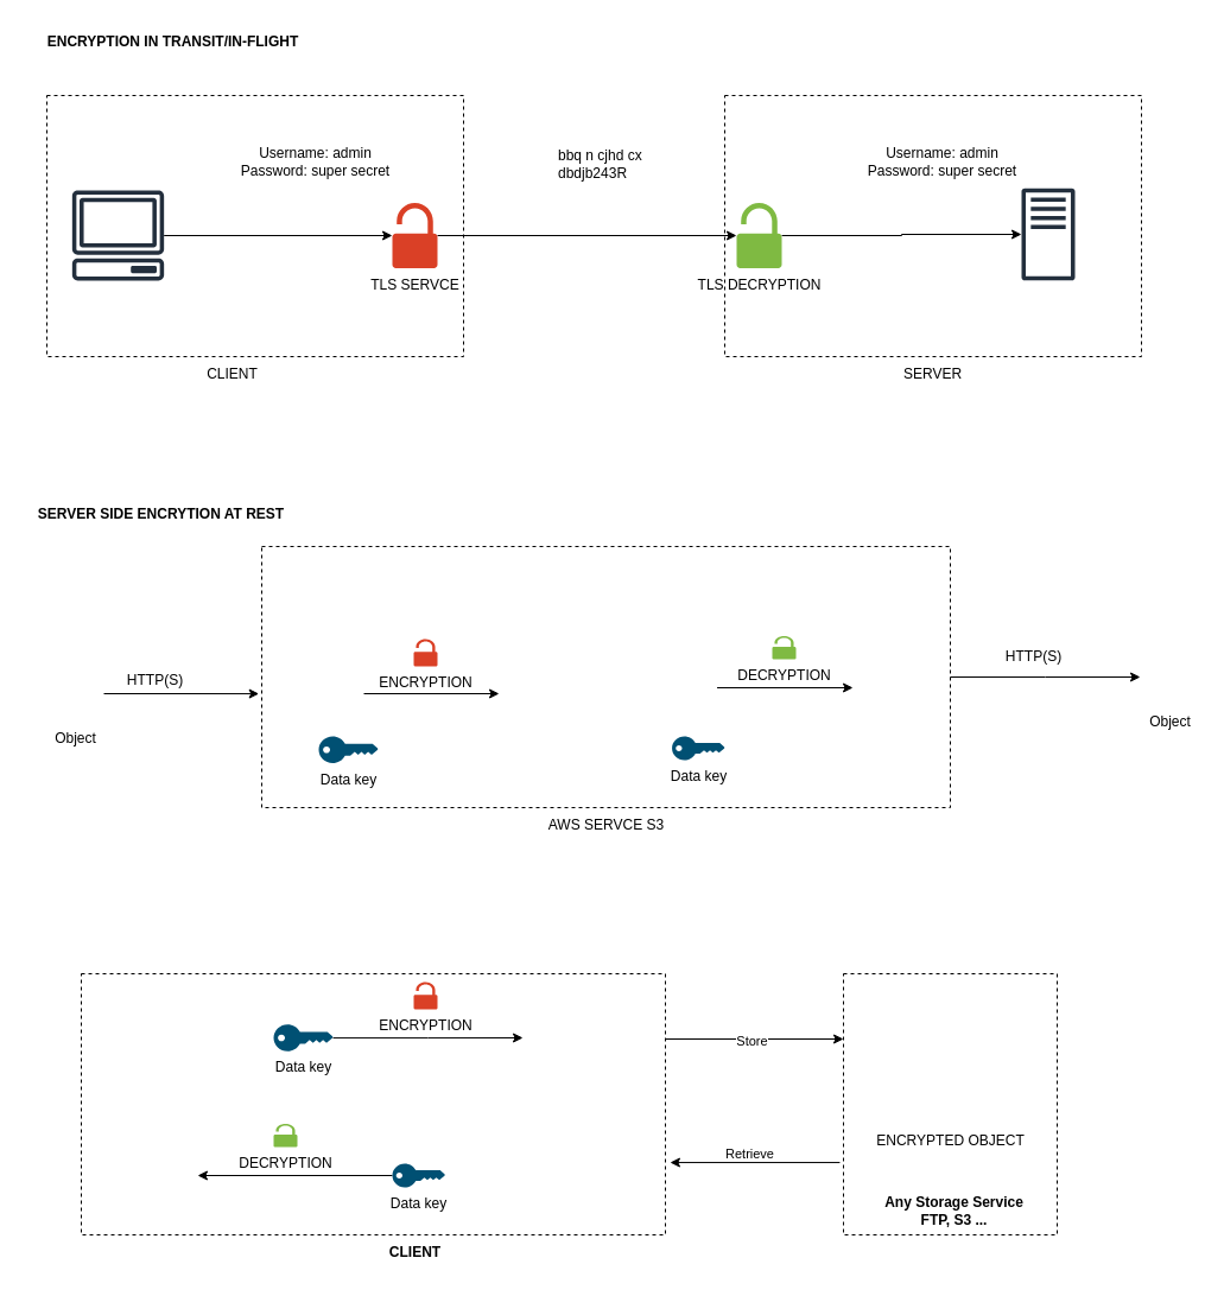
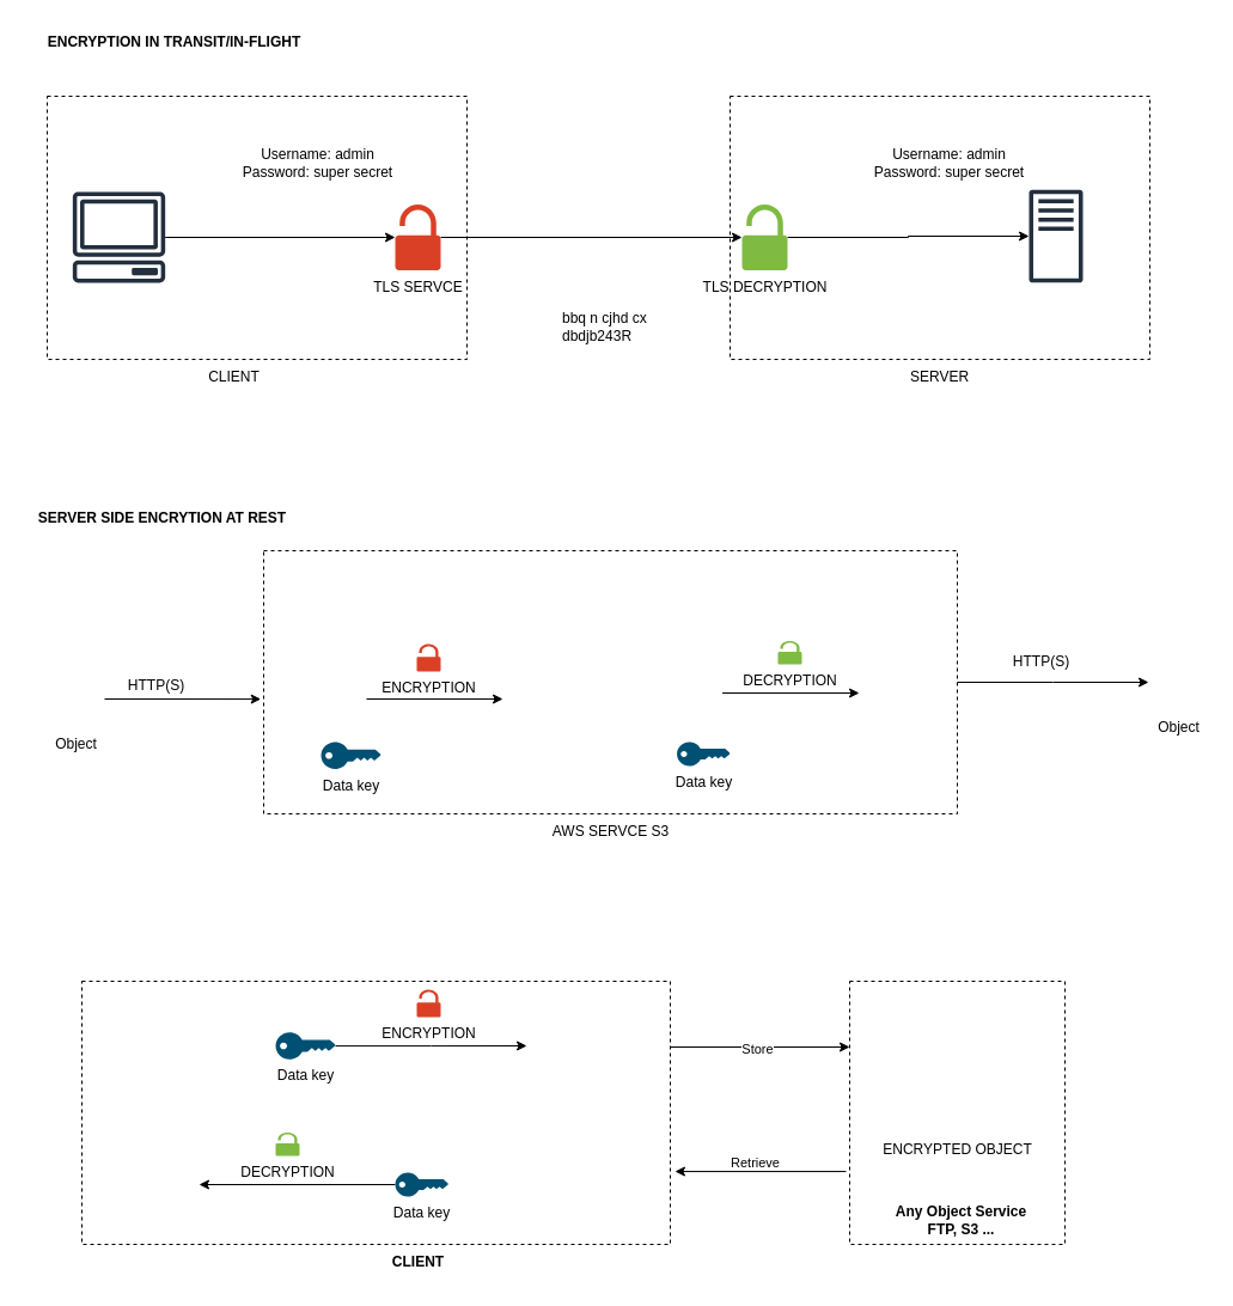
- <mxCell id="17" value="bbq n cjhd cx&lt;div&gt;dbdjb243R&lt;/div&gt;" style="text;html=1;align=left;verticalAlign=middle;resizable=0;points=[];autosize=1;strokeColor=none;fillColor=none;" vertex="1" parent="1"><mxGeometry x="468" y="118" width="90" height="40" as="geometry" /></mxCell>
+ <mxCell id="17" value="bbq n cjhd cx&lt;div&gt;dbdjb243R&lt;/div&gt;" style="text;html=1;align=left;verticalAlign=middle;resizable=0;points=[];autosize=1;strokeColor=none;fillColor=none;" vertex="1" parent="1"><mxGeometry x="468" y="253" width="90" height="40" as="geometry" /></mxCell>
- <mxCell id="57" value="Any Storage Service&lt;div&gt;FTP, S3 ...&lt;/div&gt;" style="text;html=1;align=center;verticalAlign=middle;resizable=0;points=[];autosize=1;strokeColor=none;fillColor=none;fontStyle=1" vertex="1" parent="1"><mxGeometry x="738" y="1000" width="130" height="40" as="geometry" /></mxCell>
+ <mxCell id="57" value="Any Object Service&lt;div&gt;FTP, S3 ...&lt;/div&gt;" style="text;html=1;align=center;verticalAlign=middle;resizable=0;points=[];autosize=1;strokeColor=none;fillColor=none;fontStyle=1" vertex="1" parent="1"><mxGeometry x="738" y="1000" width="130" height="40" as="geometry" /></mxCell>
